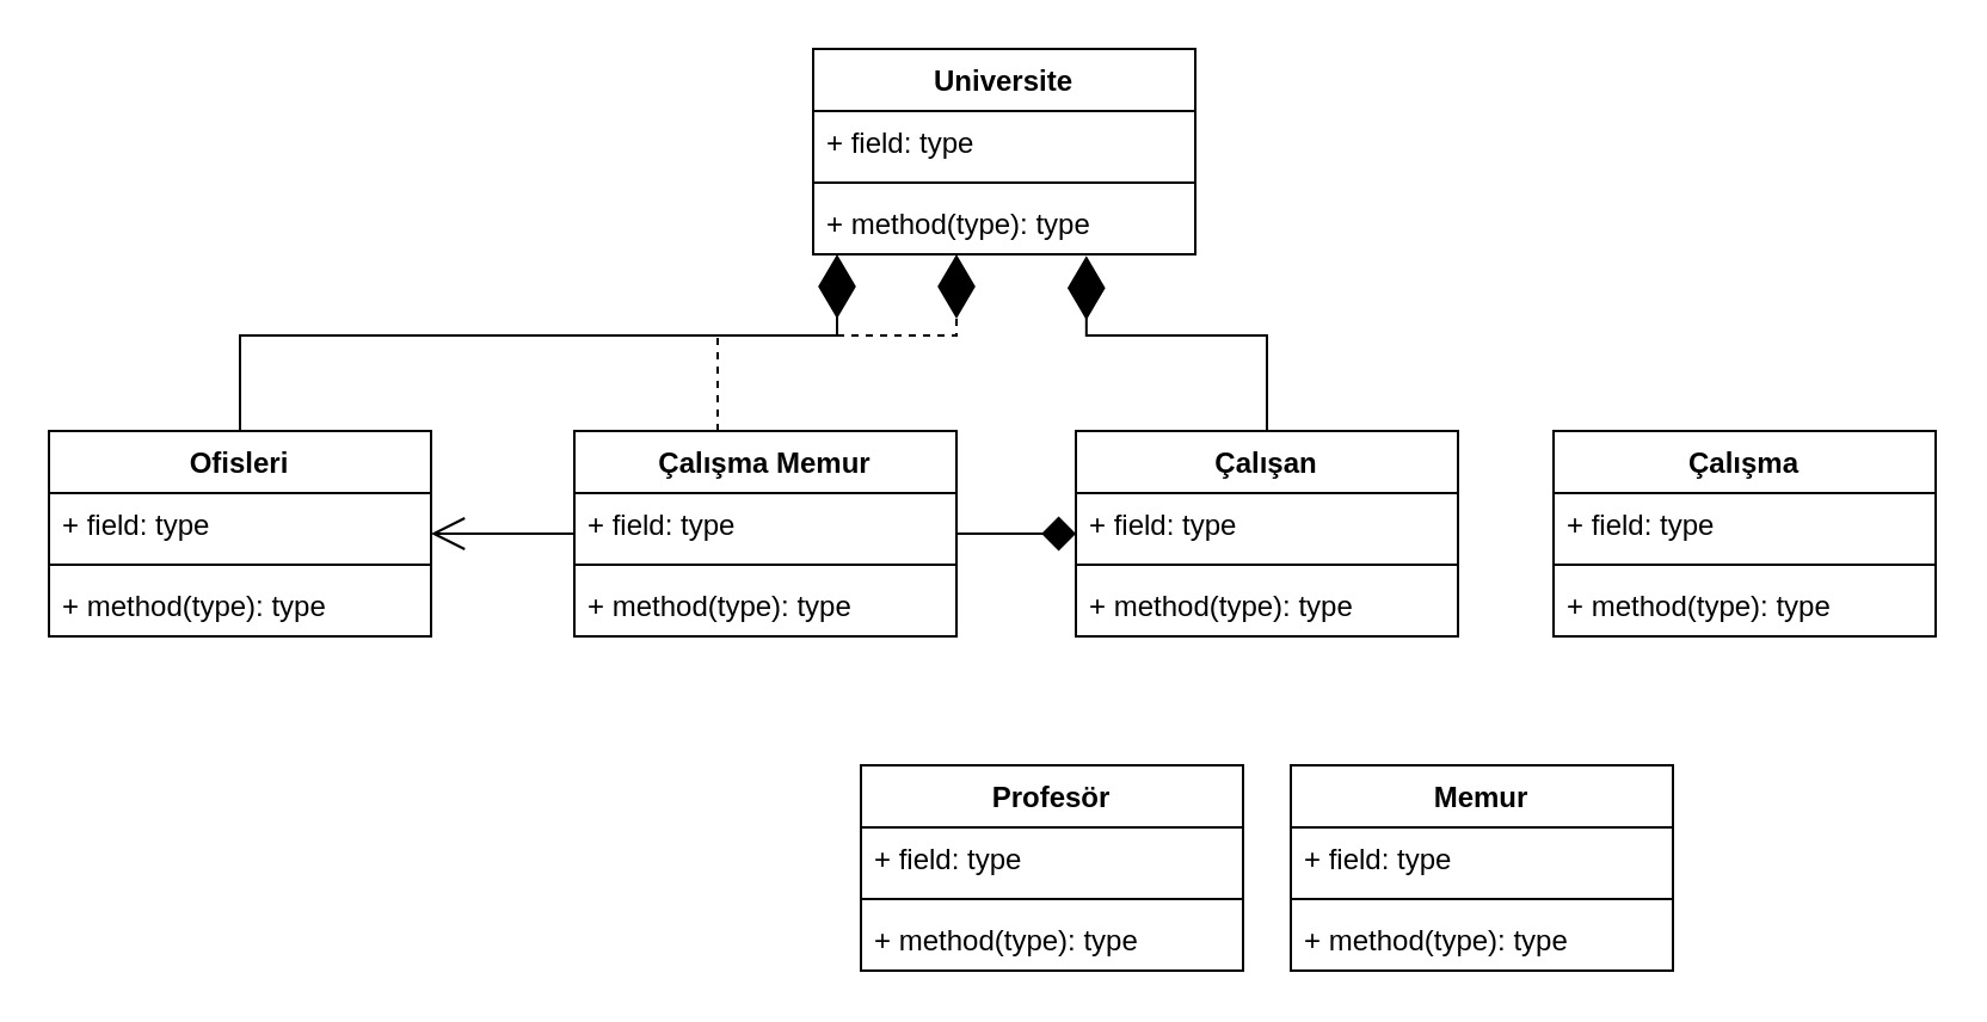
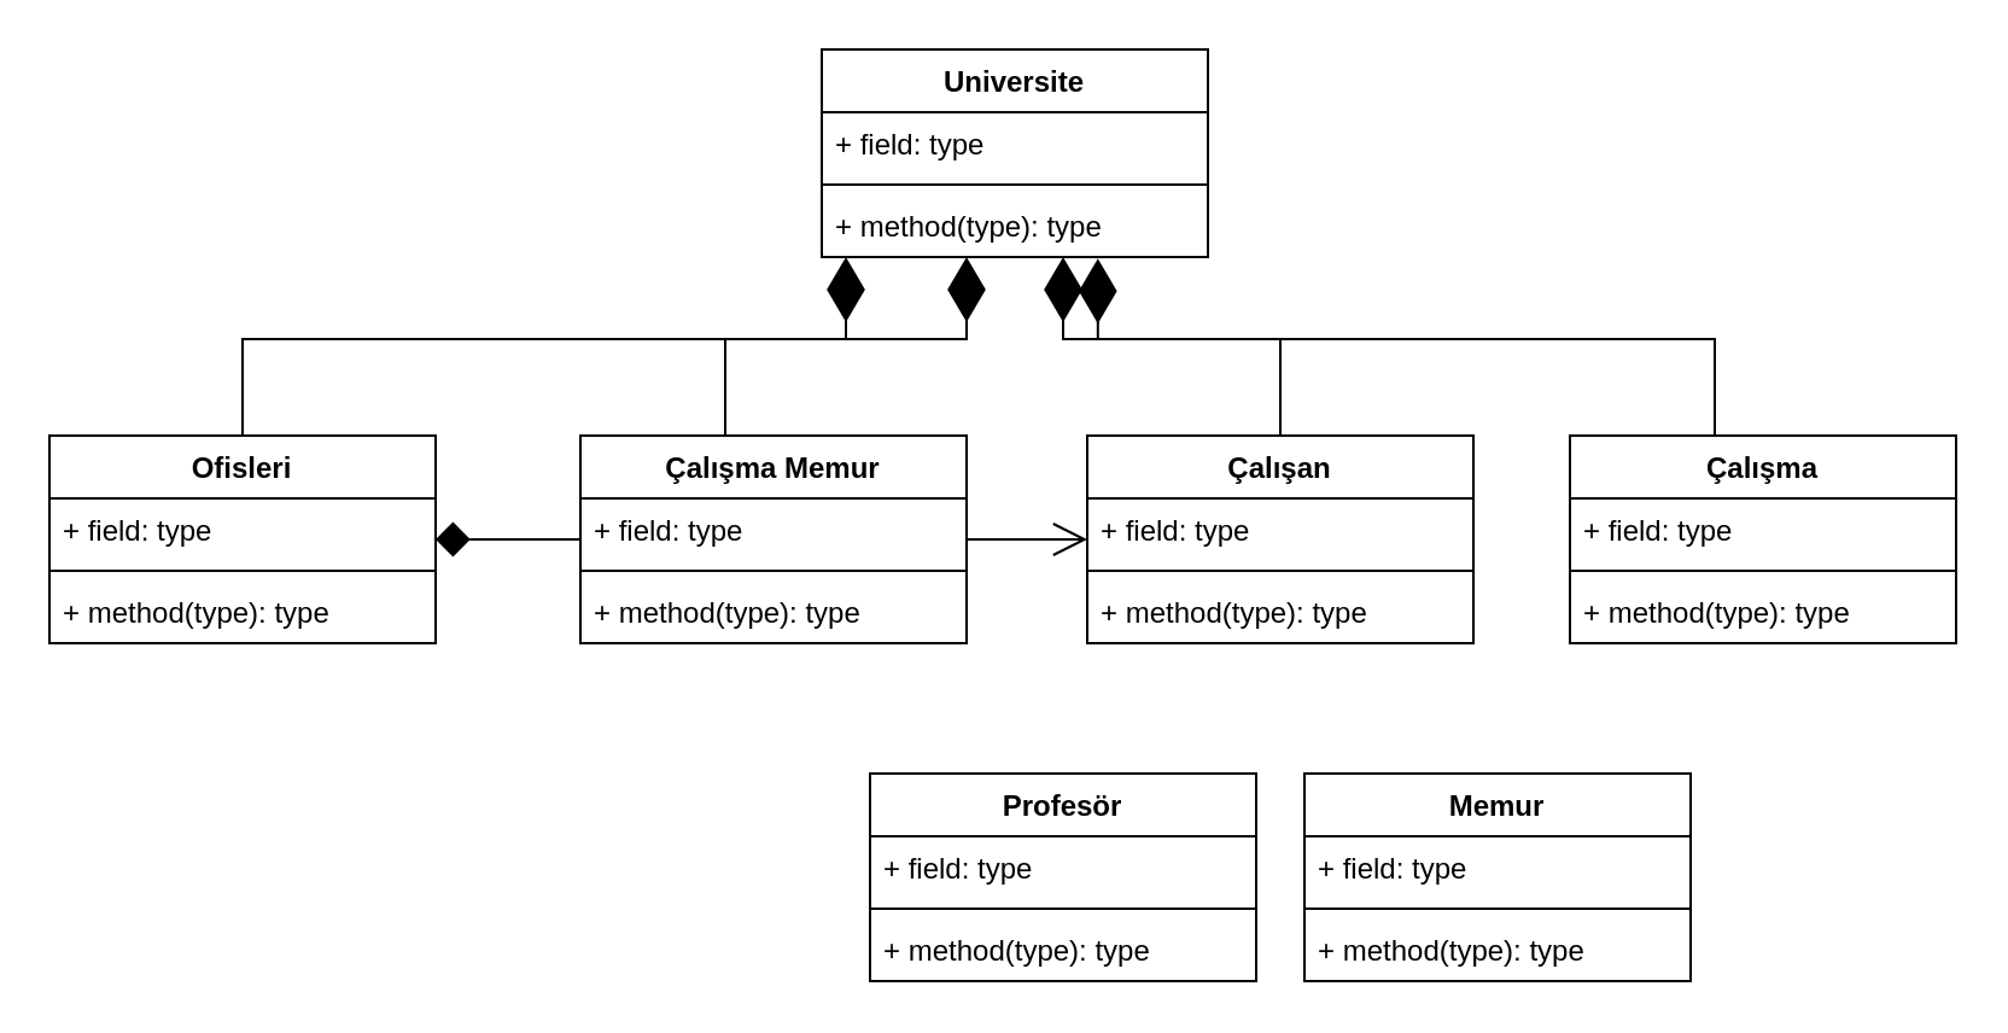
- <mxCell id="15" value="" style="endArrow=diamondThin;endFill=1;endSize=24;html=1;rounded=0;edgeStyle=orthogonalEdgeStyle;dashed=1;" edge="1" parent="1" source="11" target="2"><mxGeometry x="0.348" y="-4" width="160" relative="1" as="geometry"><mxPoint x="470" y="150" as="sourcePoint" /><mxPoint x="620" y="150" as="targetPoint" /><Array as="points"><mxPoint x="300" y="140" /><mxPoint x="400" y="140" /></Array><mxPoint as="offset" /></mxGeometry></mxCell>
+ <mxCell id="15" value="" style="endArrow=diamondThin;endFill=1;endSize=24;html=1;rounded=0;edgeStyle=orthogonalEdgeStyle;" edge="1" parent="1" source="11" target="2"><mxGeometry x="0.348" y="-4" width="160" relative="1" as="geometry"><mxPoint x="470" y="150" as="sourcePoint" /><mxPoint x="620" y="150" as="targetPoint" /><Array as="points"><mxPoint x="300" y="140" /><mxPoint x="400" y="140" /></Array><mxPoint as="offset" /></mxGeometry></mxCell>
+ <mxCell id="25" value="" style="endArrow=diamondThin;endFill=1;endSize=24;html=1;rounded=0;edgeStyle=orthogonalEdgeStyle;" edge="1" parent="1" source="21" target="2"><mxGeometry width="160" relative="1" as="geometry"><mxPoint x="620" y="110" as="sourcePoint" /><mxPoint x="780" y="110" as="targetPoint" /><Array as="points"><mxPoint x="710" y="140" /><mxPoint x="440" y="140" /></Array></mxGeometry></mxCell>
- <mxCell id="26" value="" style="endArrow=open;endFill=1;endSize=12;html=1;rounded=0;" edge="1" parent="1" source="11" target="6"><mxGeometry width="160" relative="1" as="geometry"><mxPoint x="190" y="236" as="sourcePoint" /><mxPoint x="500" y="300" as="targetPoint" /></mxGeometry></mxCell>
+ <mxCell id="26" value="" style="endArrow=diamond;endFill=1;endSize=12;html=1;rounded=0;" edge="1" parent="1" source="11" target="6"><mxGeometry width="160" relative="1" as="geometry"><mxPoint x="190" y="236" as="sourcePoint" /><mxPoint x="500" y="300" as="targetPoint" /></mxGeometry></mxCell>
- <mxCell id="27" value="" style="endArrow=diamond;endFill=1;endSize=12;html=1;rounded=0;" edge="1" parent="1" source="11" target="16"><mxGeometry width="160" relative="1" as="geometry"><mxPoint x="340" y="300" as="sourcePoint" /><mxPoint x="500" y="300" as="targetPoint" /></mxGeometry></mxCell>
+ <mxCell id="27" value="" style="endArrow=open;endFill=1;endSize=12;html=1;rounded=0;" edge="1" parent="1" source="11" target="16"><mxGeometry width="160" relative="1" as="geometry"><mxPoint x="340" y="300" as="sourcePoint" /><mxPoint x="500" y="300" as="targetPoint" /></mxGeometry></mxCell>
